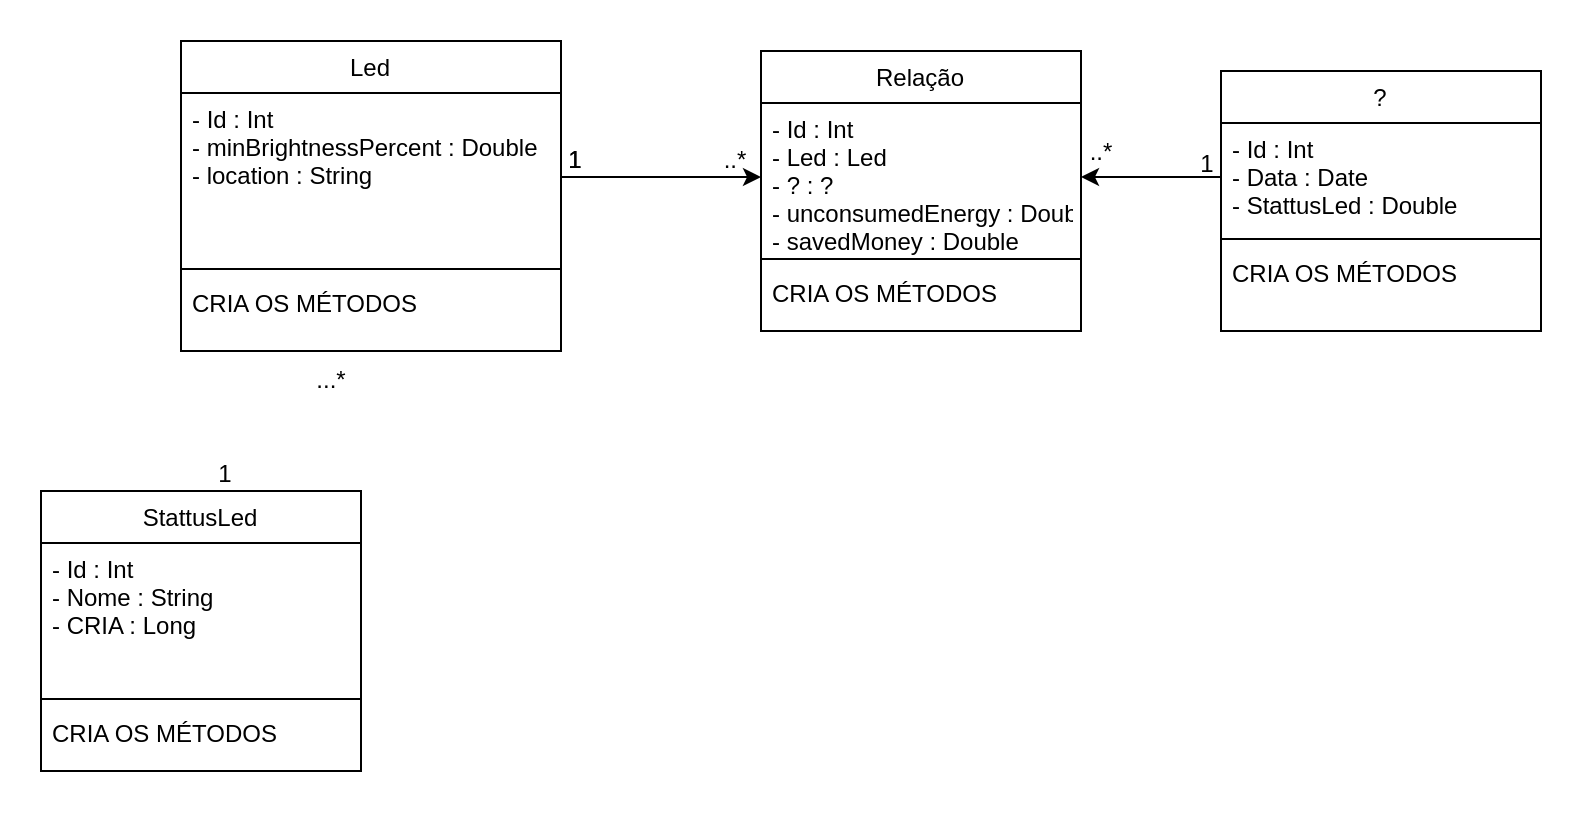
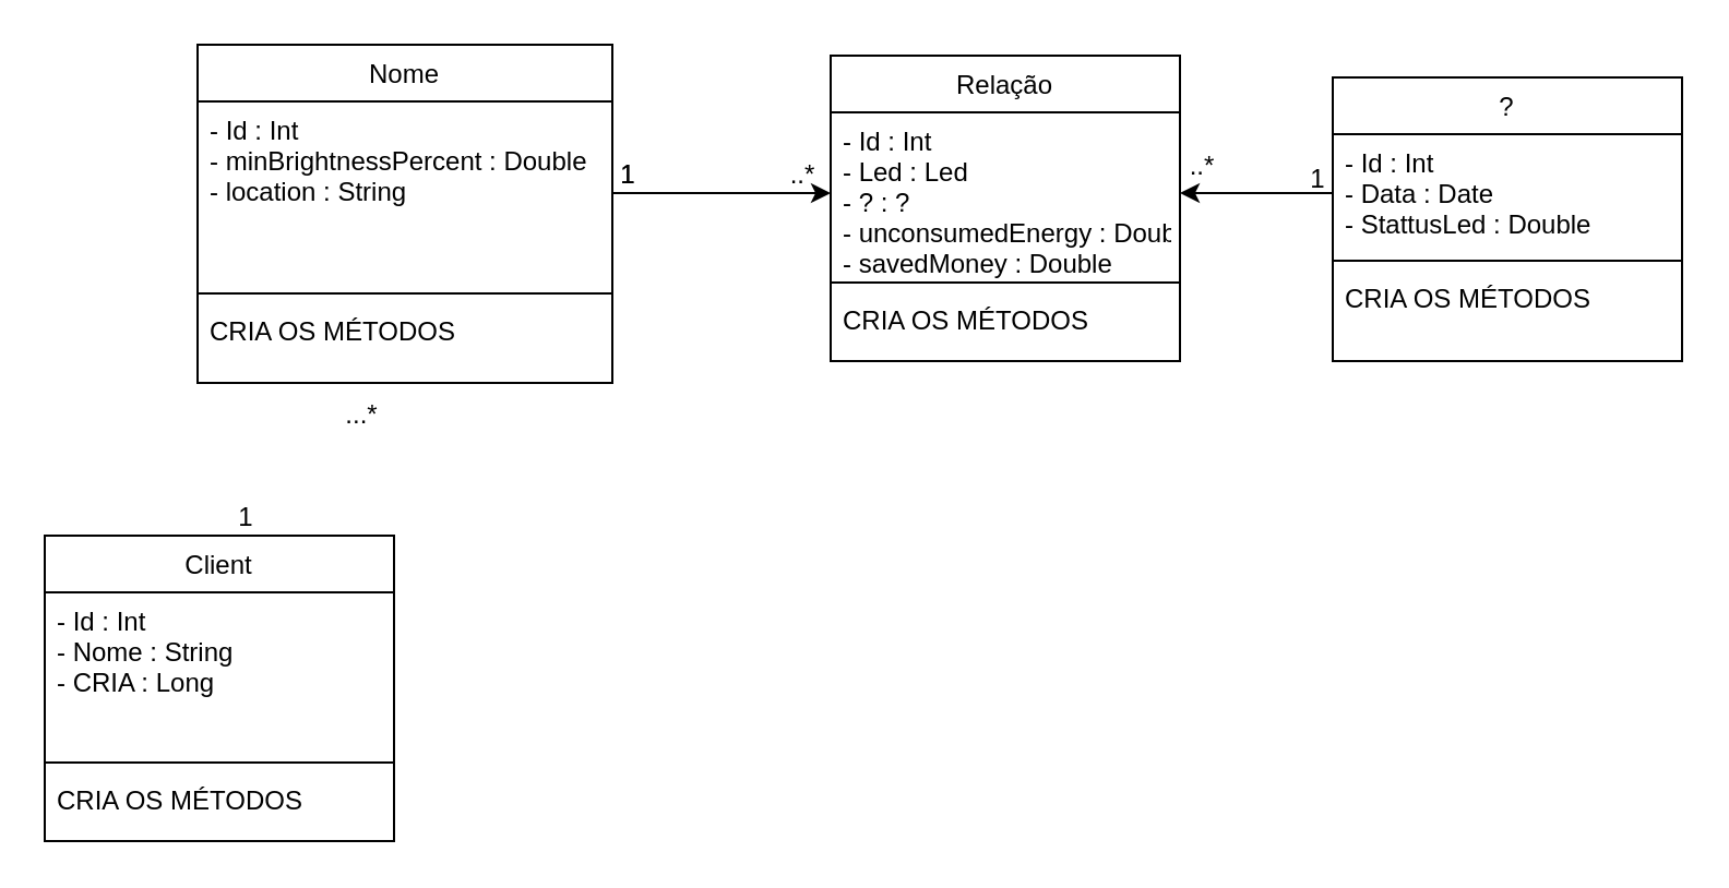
- <mxCell id="2" value="Led" style="swimlane;fontStyle=0;align=center;verticalAlign=top;childLayout=stackLayout;horizontal=1;startSize=26;horizontalStack=0;resizeParent=1;resizeLast=0;collapsible=1;marginBottom=0;rounded=0;shadow=0;strokeWidth=1;" parent="1" vertex="1"><mxGeometry x="90" y="20" width="190" height="155" as="geometry"><mxRectangle x="550" y="140" width="160" height="26" as="alternateBounds" /></mxGeometry></mxCell>
+ <mxCell id="2" value="Nome" style="swimlane;fontStyle=0;align=center;verticalAlign=top;childLayout=stackLayout;horizontal=1;startSize=26;horizontalStack=0;resizeParent=1;resizeLast=0;collapsible=1;marginBottom=0;rounded=0;shadow=0;strokeWidth=1;" parent="1" vertex="1"><mxGeometry x="90" y="20" width="190" height="155" as="geometry"><mxRectangle x="550" y="140" width="160" height="26" as="alternateBounds" /></mxGeometry></mxCell>
- <mxCell id="21" value="StattusLed" style="swimlane;fontStyle=0;align=center;verticalAlign=top;childLayout=stackLayout;horizontal=1;startSize=26;horizontalStack=0;resizeParent=1;resizeLast=0;collapsible=1;marginBottom=0;rounded=0;shadow=0;strokeWidth=1;" vertex="1" parent="1"><mxGeometry x="20" y="245" width="160" height="140" as="geometry"><mxRectangle x="130" y="380" width="160" height="26" as="alternateBounds" /></mxGeometry></mxCell>
+ <mxCell id="21" value="Client" style="swimlane;fontStyle=0;align=center;verticalAlign=top;childLayout=stackLayout;horizontal=1;startSize=26;horizontalStack=0;resizeParent=1;resizeLast=0;collapsible=1;marginBottom=0;rounded=0;shadow=0;strokeWidth=1;" vertex="1" parent="1"><mxGeometry x="20" y="245" width="160" height="140" as="geometry"><mxRectangle x="130" y="380" width="160" height="26" as="alternateBounds" /></mxGeometry></mxCell>
